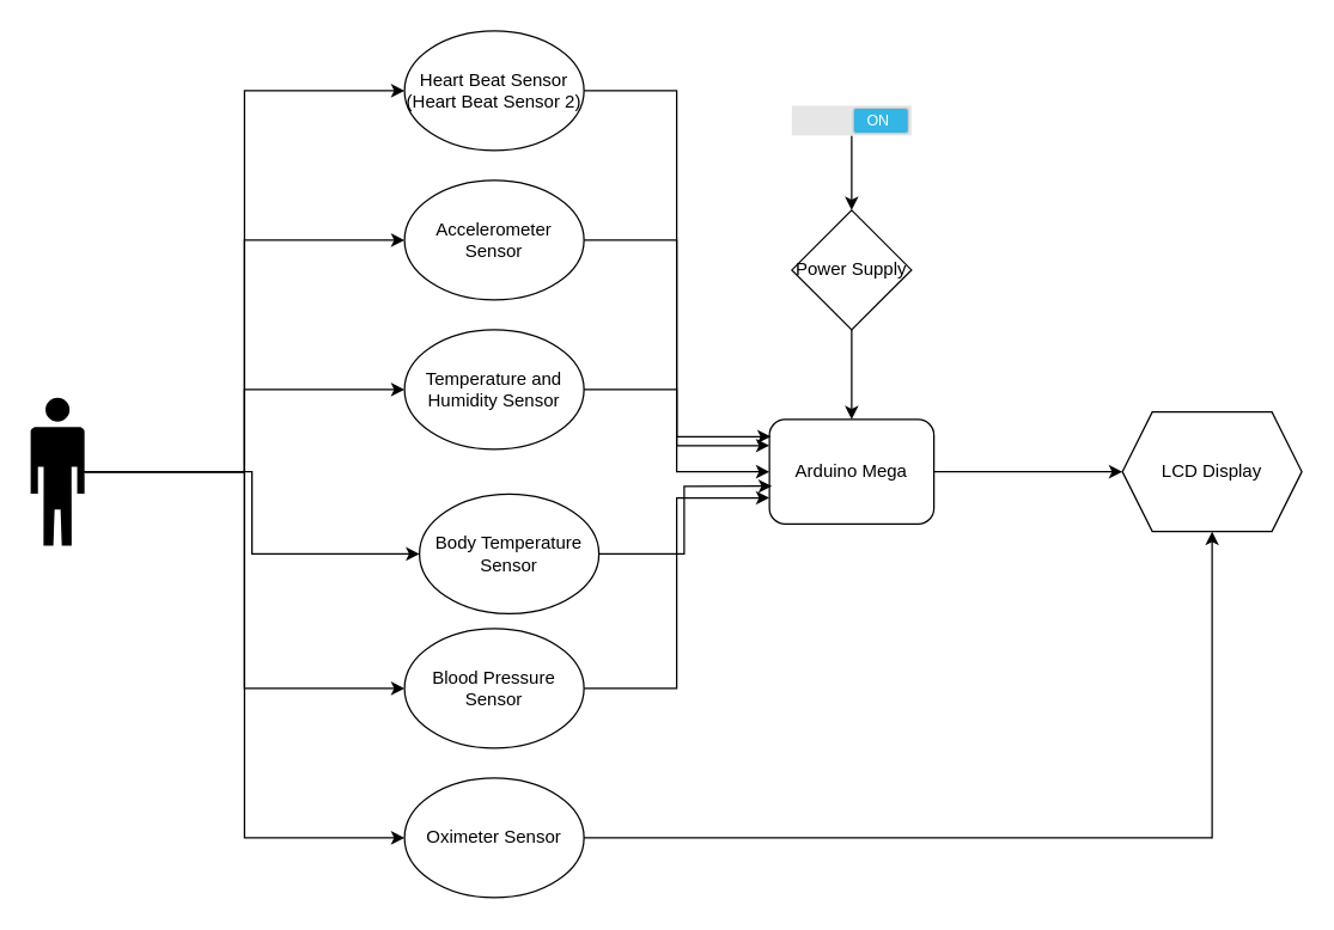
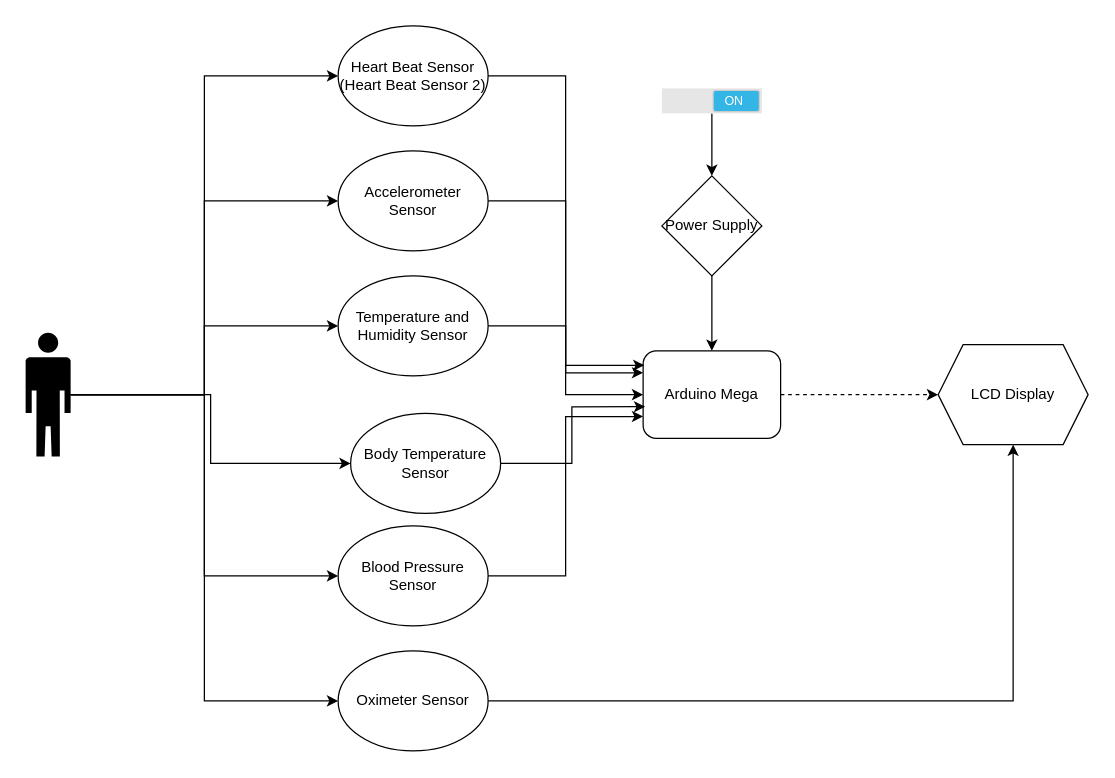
- <mxCell id="2" style="edgeStyle=orthogonalEdgeStyle;rounded=0;orthogonalLoop=1;jettySize=auto;html=1;exitX=1;exitY=0.5;exitDx=0;exitDy=0;entryX=0;entryY=0.5;entryDx=0;entryDy=0;" edge="1" parent="1" source="3" target="18"><mxGeometry relative="1" as="geometry" /></mxCell>
+ <mxCell id="2" style="edgeStyle=orthogonalEdgeStyle;rounded=0;orthogonalLoop=1;jettySize=auto;html=1;exitX=1;exitY=0.5;exitDx=0;exitDy=0;entryX=0;entryY=0.5;entryDx=0;entryDy=0;dashed=1;" edge="1" parent="1" source="3" target="18"><mxGeometry relative="1" as="geometry" /></mxCell>
